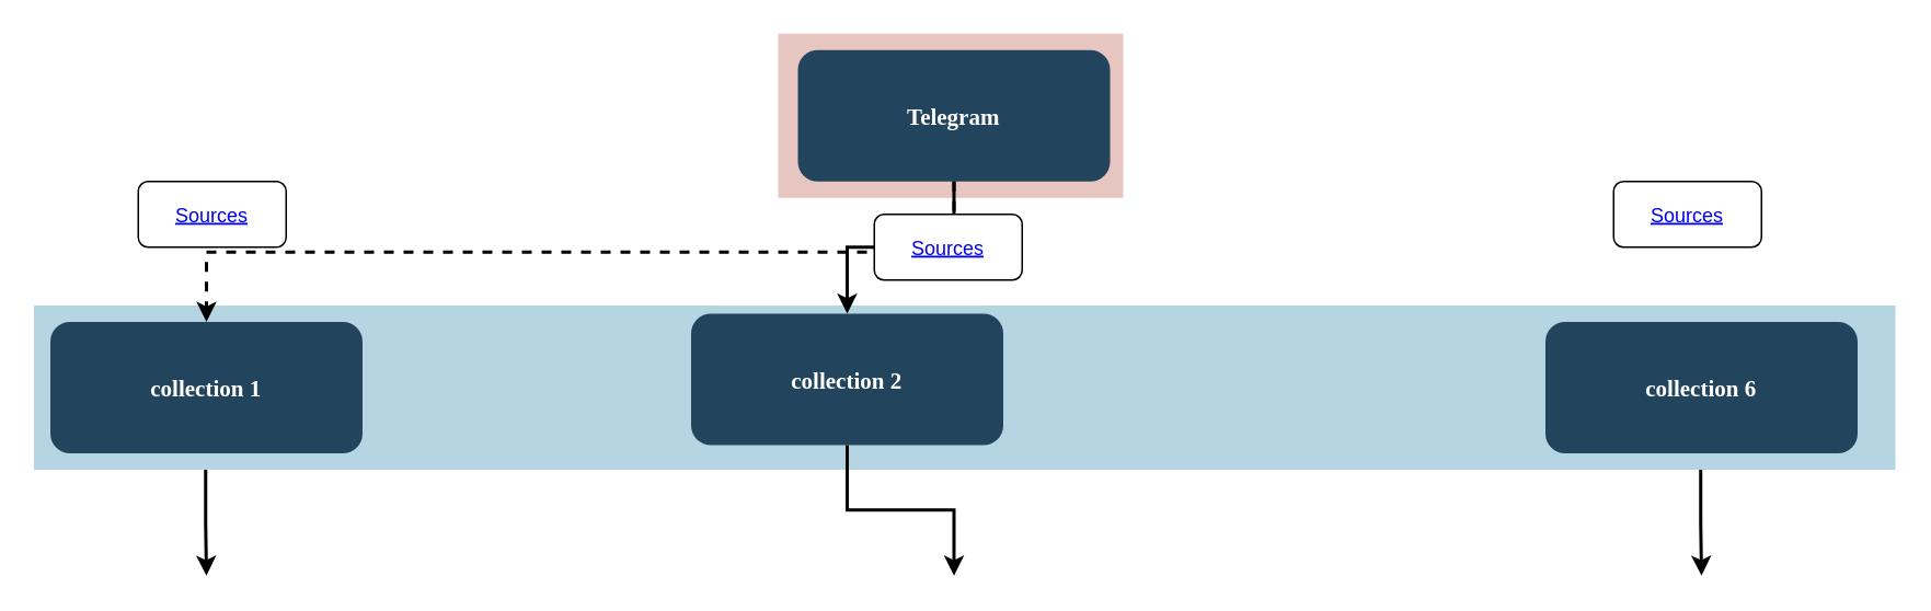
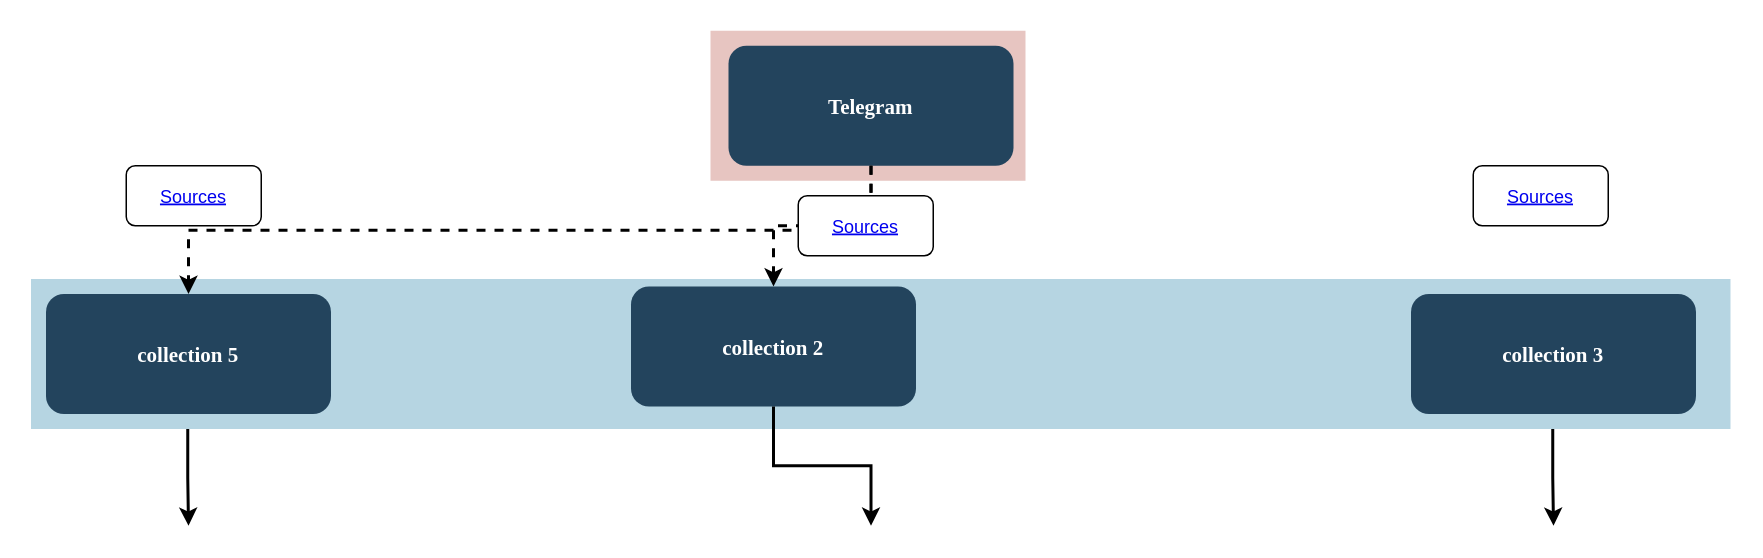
- <mxCell id="8" value="" style="edgeStyle=elbowEdgeStyle;elbow=vertical;strokeWidth=2;rounded=0" parent="1" source="4" target="6" edge="1"><mxGeometry x="347" y="225.5" width="100" height="100" as="geometry"><mxPoint x="785" y="135.5" as="sourcePoint" /><mxPoint x="1390" y="205.5" as="targetPoint" /></mxGeometry></mxCell>
+ <mxCell id="8" value="" style="edgeStyle=elbowEdgeStyle;elbow=vertical;strokeWidth=2;rounded=0;dashed=1;" parent="1" source="4" target="6" edge="1"><mxGeometry x="347" y="225.5" width="100" height="100" as="geometry"><mxPoint x="785" y="135.5" as="sourcePoint" /><mxPoint x="1390" y="205.5" as="targetPoint" /></mxGeometry></mxCell>
- <mxCell id="7" value="collection 1" style="rounded=1;fillColor=#23445D;gradientColor=none;strokeColor=none;fontColor=#FFFFFF;fontStyle=1;fontFamily=Tahoma;fontSize=14" parent="1" vertex="1"><mxGeometry x="30" y="195.5" width="190" height="80" as="geometry" /></mxCell>
+ <mxCell id="7" value="collection 5" style="rounded=1;fillColor=#23445D;gradientColor=none;strokeColor=none;fontColor=#FFFFFF;fontStyle=1;fontFamily=Tahoma;fontSize=14" parent="1" vertex="1"><mxGeometry x="30" y="195.5" width="190" height="80" as="geometry" /></mxCell>
- <mxCell id="5" value="collection 6" style="rounded=1;fillColor=#23445D;gradientColor=none;strokeColor=none;fontColor=#FFFFFF;fontStyle=1;fontFamily=Tahoma;fontSize=14" parent="1" vertex="1"><mxGeometry x="940" y="195.5" width="190" height="80" as="geometry" /></mxCell>
+ <mxCell id="5" value="collection 3" style="rounded=1;fillColor=#23445D;gradientColor=none;strokeColor=none;fontColor=#FFFFFF;fontStyle=1;fontFamily=Tahoma;fontSize=14" parent="1" vertex="1"><mxGeometry x="940" y="195.5" width="190" height="80" as="geometry" /></mxCell>
